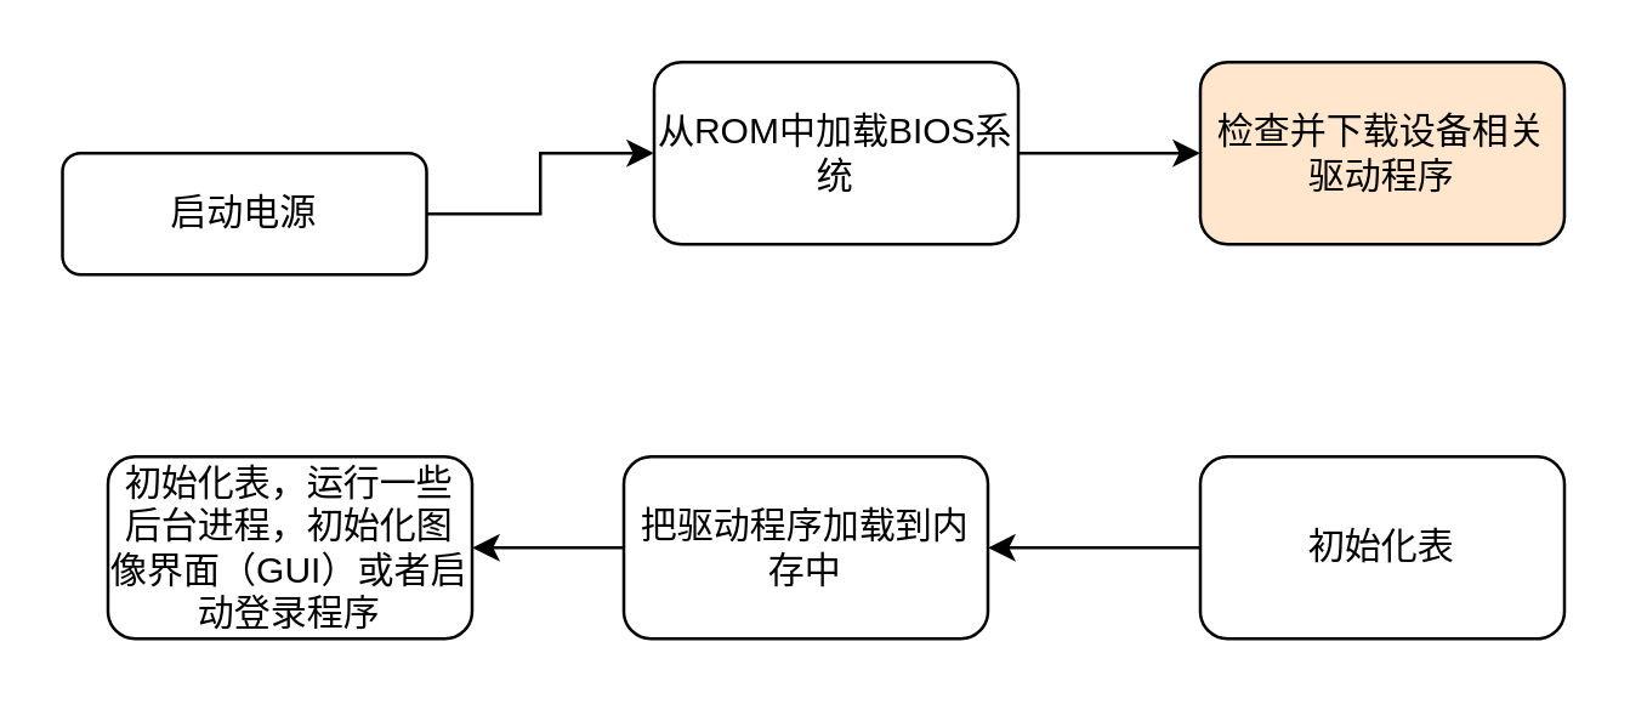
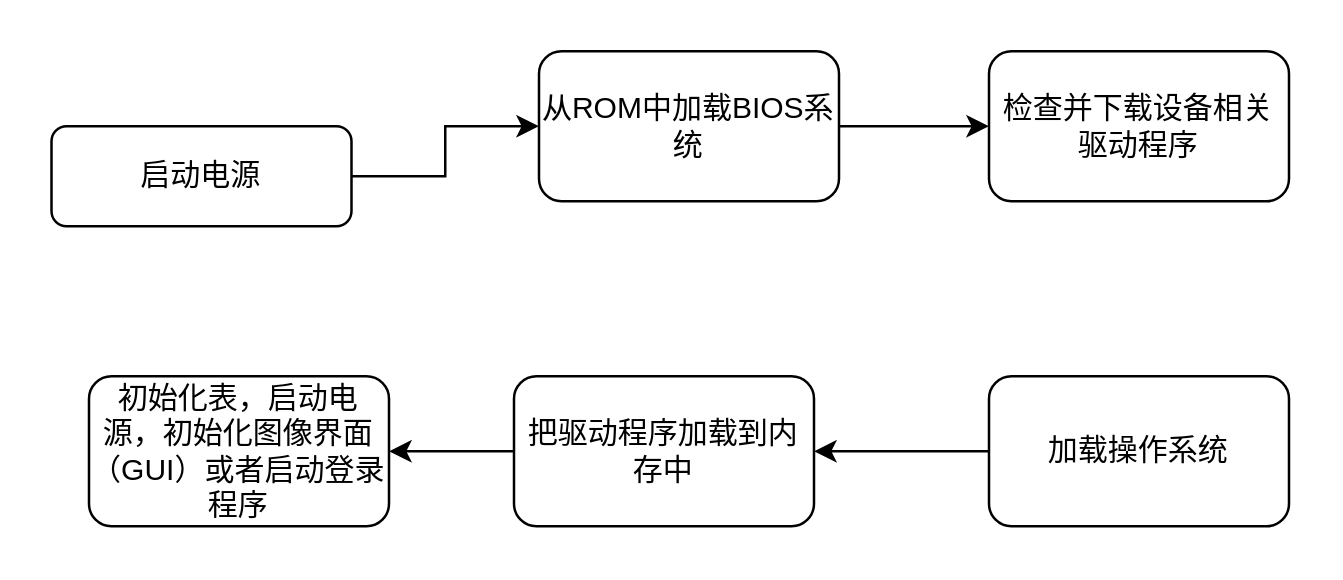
- <mxCell id="6" value="检查并下载设备相关驱动程序" style="rounded=1;whiteSpace=wrap;html=1;glass=0;strokeWidth=1;shadow=0;fillColor=#ffe6cc;" parent="1" vertex="1"><mxGeometry x="395" y="20" width="120" height="60" as="geometry" /></mxCell>
+ <mxCell id="6" value="检查并下载设备相关驱动程序" style="rounded=1;whiteSpace=wrap;html=1;glass=0;strokeWidth=1;shadow=0;" parent="1" vertex="1"><mxGeometry x="395" y="20" width="120" height="60" as="geometry" /></mxCell>
- <mxCell id="11" value="初始化表，运行一些后台进程，初始化图像界面（GUI）或者启动登录程序" style="rounded=1;whiteSpace=wrap;html=1;glass=0;strokeWidth=1;shadow=0;" parent="1" vertex="1"><mxGeometry x="35" y="150" width="120" height="60" as="geometry" /></mxCell>
+ <mxCell id="11" value="初始化表，启动电源，初始化图像界面（GUI）或者启动登录程序" style="rounded=1;whiteSpace=wrap;html=1;glass=0;strokeWidth=1;shadow=0;" parent="1" vertex="1"><mxGeometry x="35" y="150" width="120" height="60" as="geometry" /></mxCell>
- <mxCell id="8" value="初始化表" style="rounded=1;whiteSpace=wrap;html=1;glass=0;strokeWidth=1;shadow=0;" parent="1" vertex="1"><mxGeometry x="395" y="150" width="120" height="60" as="geometry" /></mxCell>
+ <mxCell id="8" value="加载操作系统" style="rounded=1;whiteSpace=wrap;html=1;glass=0;strokeWidth=1;shadow=0;" parent="1" vertex="1"><mxGeometry x="395" y="150" width="120" height="60" as="geometry" /></mxCell>
